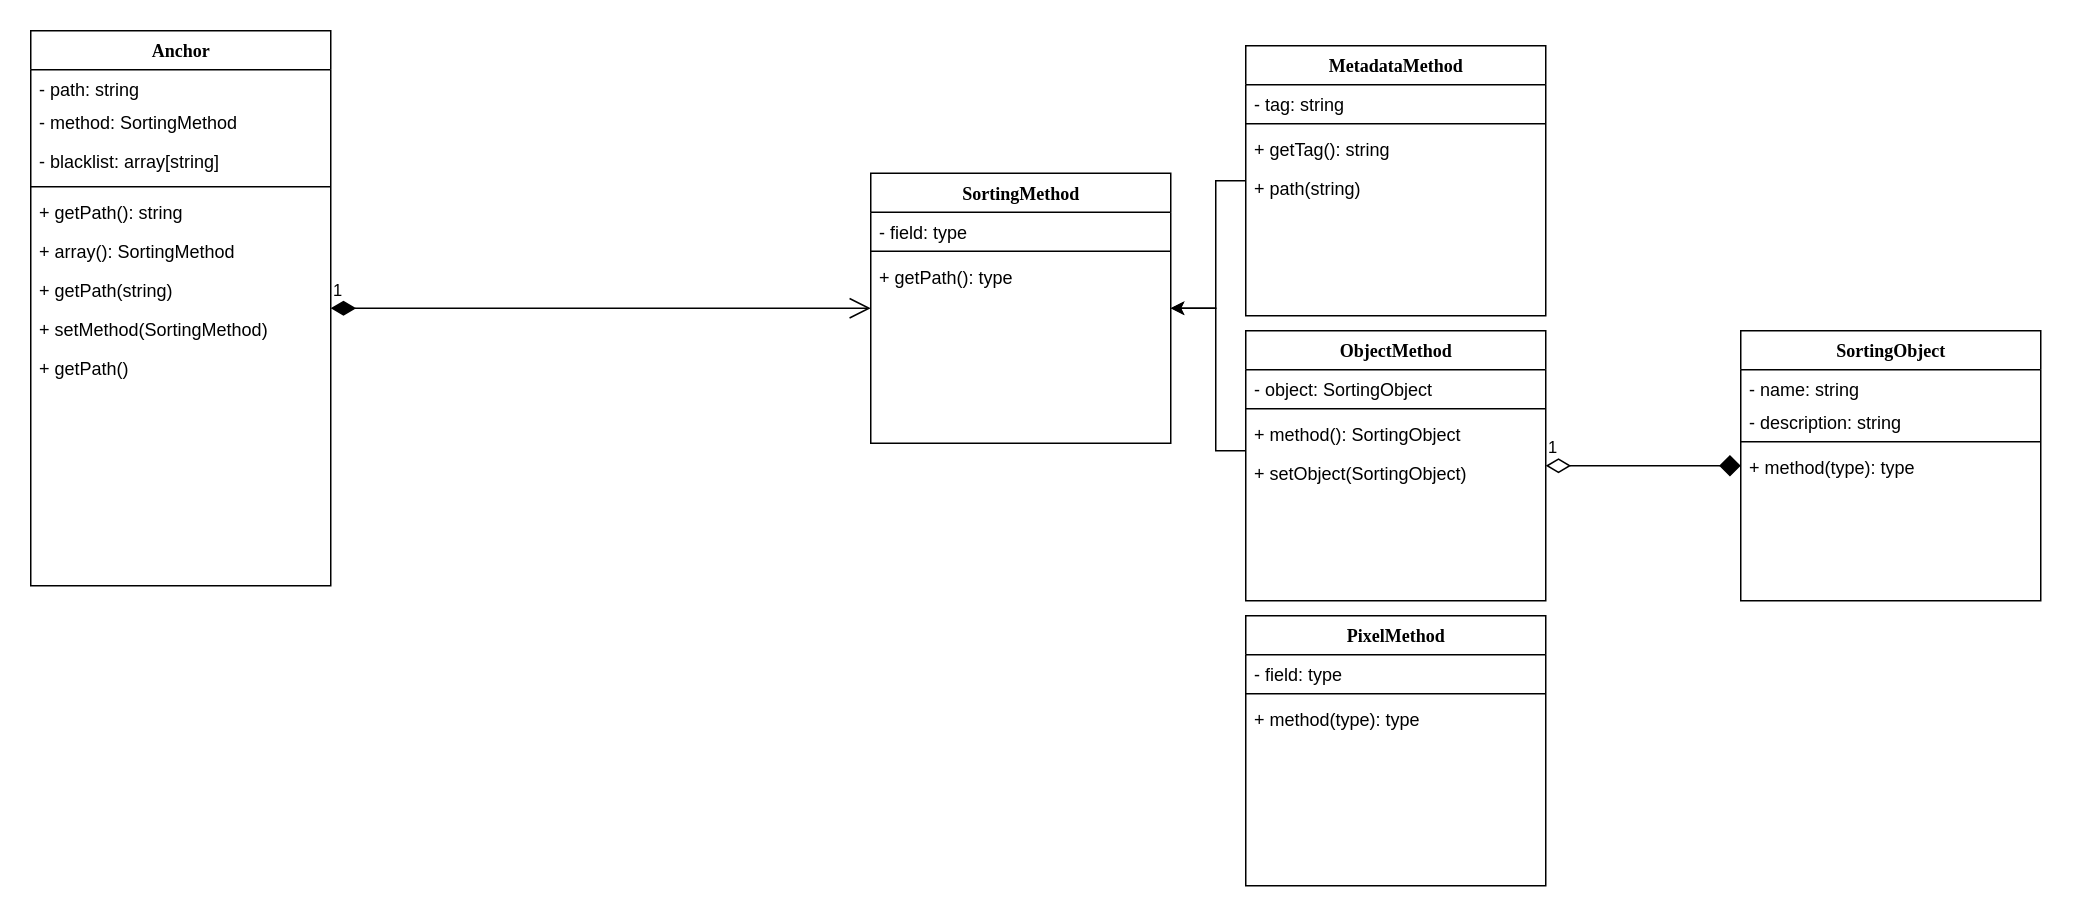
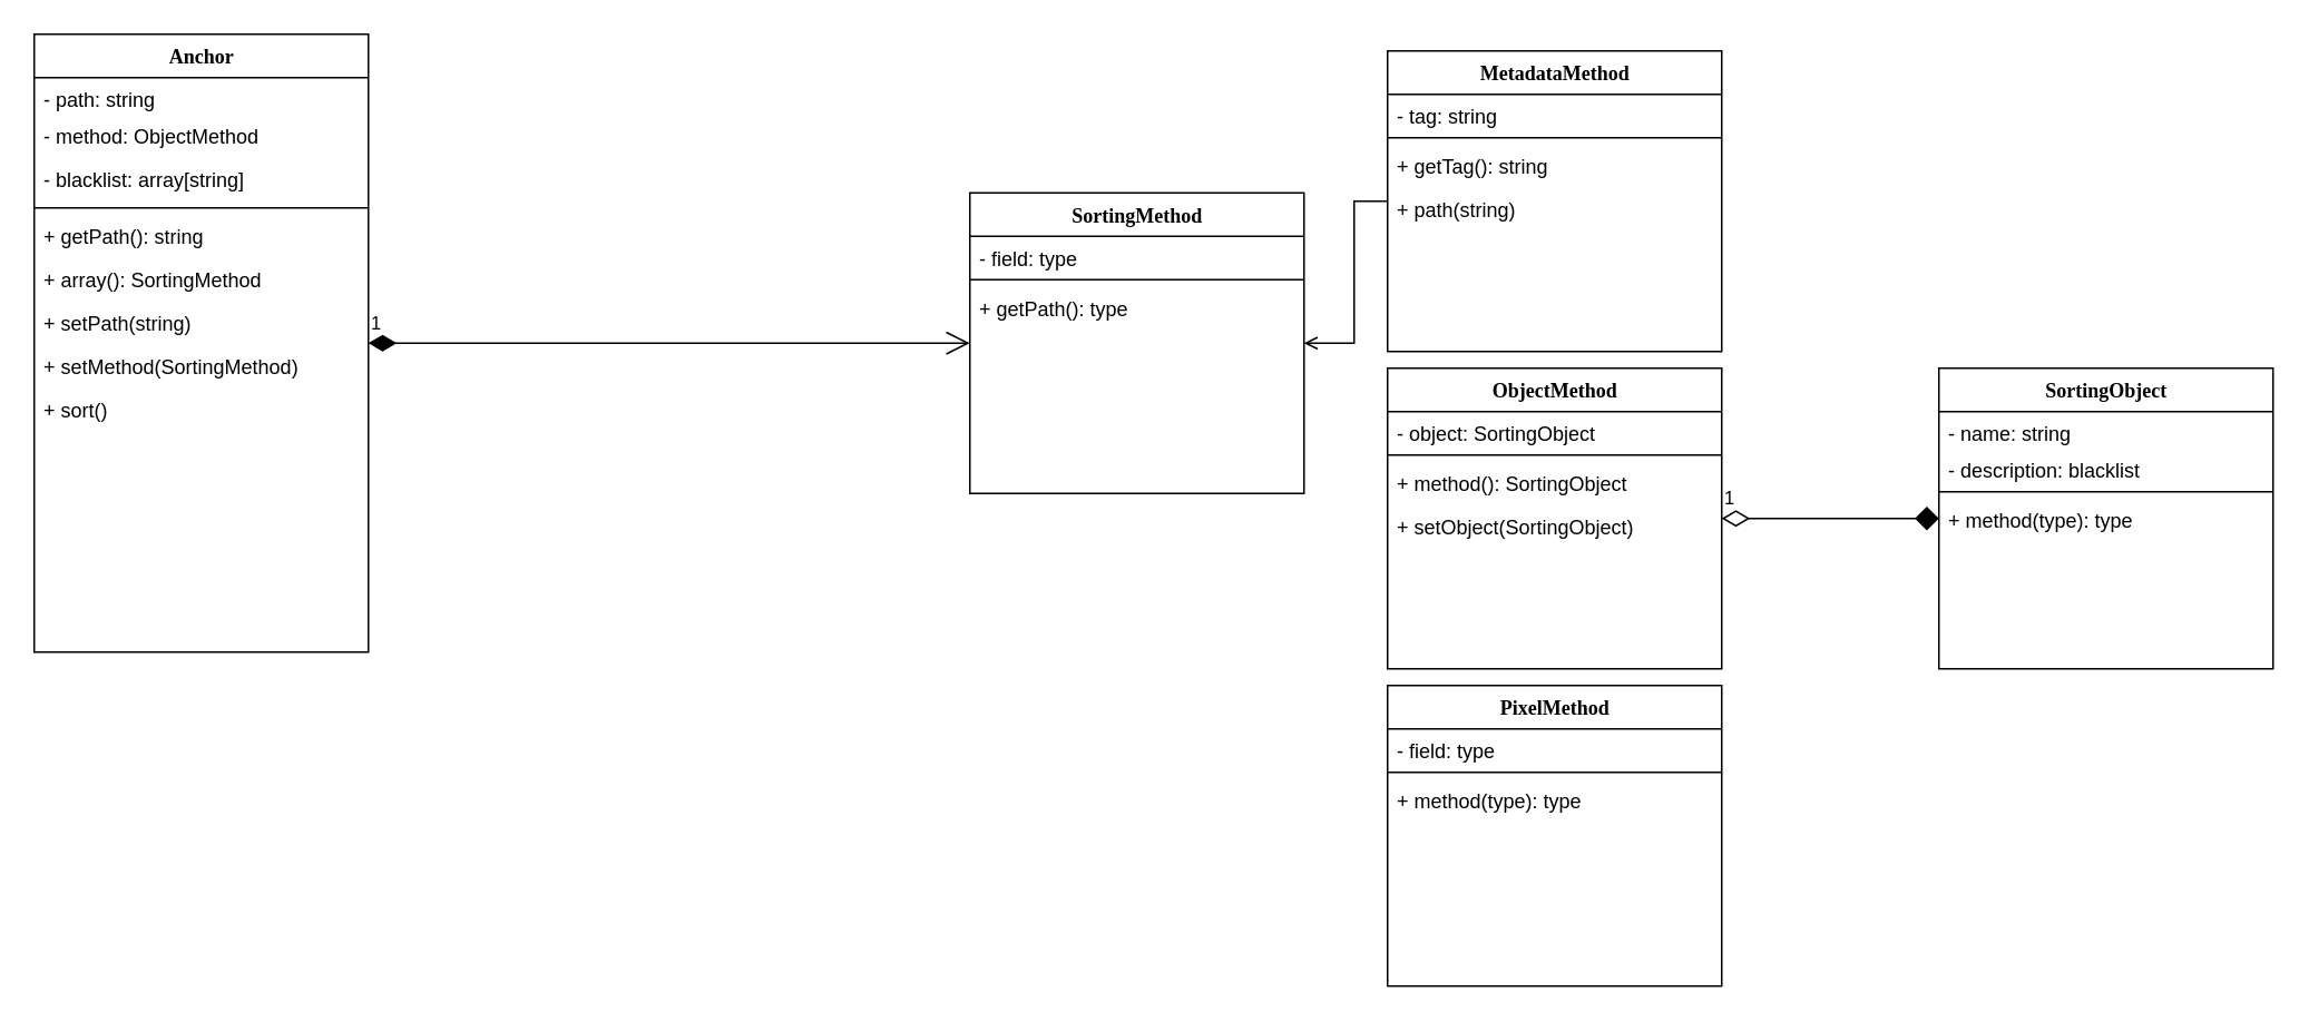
- <mxCell id="4" value="- method: SortingMethod" style="text;html=1;strokeColor=none;fillColor=none;align=left;verticalAlign=top;spacingLeft=4;spacingRight=4;whiteSpace=wrap;overflow=hidden;rotatable=0;points=[[0,0.5],[1,0.5]];portConstraint=eastwest;" vertex="1" parent="2"><mxGeometry y="48" width="200" height="26" as="geometry" /></mxCell>
+ <mxCell id="4" value="- method: ObjectMethod" style="text;html=1;strokeColor=none;fillColor=none;align=left;verticalAlign=top;spacingLeft=4;spacingRight=4;whiteSpace=wrap;overflow=hidden;rotatable=0;points=[[0,0.5],[1,0.5]];portConstraint=eastwest;" vertex="1" parent="2"><mxGeometry y="48" width="200" height="26" as="geometry" /></mxCell>
- <mxCell id="9" value="+ getPath(string)" style="text;html=1;strokeColor=none;fillColor=none;align=left;verticalAlign=top;spacingLeft=4;spacingRight=4;whiteSpace=wrap;overflow=hidden;rotatable=0;points=[[0,0.5],[1,0.5]];portConstraint=eastwest;" parent="2" vertex="1"><mxGeometry y="160" width="200" height="26" as="geometry" /></mxCell>
+ <mxCell id="9" value="+ setPath(string)" style="text;html=1;strokeColor=none;fillColor=none;align=left;verticalAlign=top;spacingLeft=4;spacingRight=4;whiteSpace=wrap;overflow=hidden;rotatable=0;points=[[0,0.5],[1,0.5]];portConstraint=eastwest;" parent="2" vertex="1"><mxGeometry y="160" width="200" height="26" as="geometry" /></mxCell>
- <mxCell id="12" style="edgeStyle=orthogonalEdgeStyle;rounded=0;orthogonalLoop=1;jettySize=auto;html=1;" edge="1" parent="1" source="18" target="14"><mxGeometry relative="1" as="geometry"><Array as="points"><mxPoint x="810" y="120" /><mxPoint x="810" y="205" /></Array></mxGeometry></mxCell>
+ <mxCell id="12" style="edgeStyle=orthogonalEdgeStyle;rounded=0;orthogonalLoop=1;jettySize=auto;html=1;endArrow=open;" edge="1" parent="1" source="18" target="14"><mxGeometry relative="1" as="geometry"><Array as="points"><mxPoint x="810" y="120" /><mxPoint x="810" y="205" /></Array></mxGeometry></mxCell>
- <mxCell id="11" value="&lt;div&gt;+ getPath()&lt;/div&gt;" style="text;html=1;strokeColor=none;fillColor=none;align=left;verticalAlign=top;spacingLeft=4;spacingRight=4;whiteSpace=wrap;overflow=hidden;rotatable=0;points=[[0,0.5],[1,0.5]];portConstraint=eastwest;" vertex="1" parent="2"><mxGeometry y="212" width="200" height="26" as="geometry" /></mxCell>
+ <mxCell id="11" value="&lt;div&gt;+ sort()&lt;/div&gt;" style="text;html=1;strokeColor=none;fillColor=none;align=left;verticalAlign=top;spacingLeft=4;spacingRight=4;whiteSpace=wrap;overflow=hidden;rotatable=0;points=[[0,0.5],[1,0.5]];portConstraint=eastwest;" vertex="1" parent="2"><mxGeometry y="212" width="200" height="26" as="geometry" /></mxCell>
- <mxCell id="13" style="edgeStyle=orthogonalEdgeStyle;rounded=0;orthogonalLoop=1;jettySize=auto;html=1;" edge="1" parent="1" source="23" target="14"><mxGeometry relative="1" as="geometry"><Array as="points"><mxPoint x="810" y="300" /><mxPoint x="810" y="205" /></Array></mxGeometry></mxCell>
- <mxCell id="35" value="- description: string&lt;span style=&quot;white-space: pre;&quot;&gt;&#09;&lt;/span&gt;" style="text;html=1;strokeColor=none;fillColor=none;align=left;verticalAlign=top;spacingLeft=4;spacingRight=4;whiteSpace=wrap;overflow=hidden;rotatable=0;points=[[0,0.5],[1,0.5]];portConstraint=eastwest;" vertex="1" parent="33"><mxGeometry y="48" width="200" height="22" as="geometry" /></mxCell>
+ <mxCell id="35" value="- description: blacklist&lt;span style=&quot;white-space: pre;&quot;&gt;&#09;&lt;/span&gt;" style="text;html=1;strokeColor=none;fillColor=none;align=left;verticalAlign=top;spacingLeft=4;spacingRight=4;whiteSpace=wrap;overflow=hidden;rotatable=0;points=[[0,0.5],[1,0.5]];portConstraint=eastwest;" vertex="1" parent="33"><mxGeometry y="48" width="200" height="22" as="geometry" /></mxCell>
